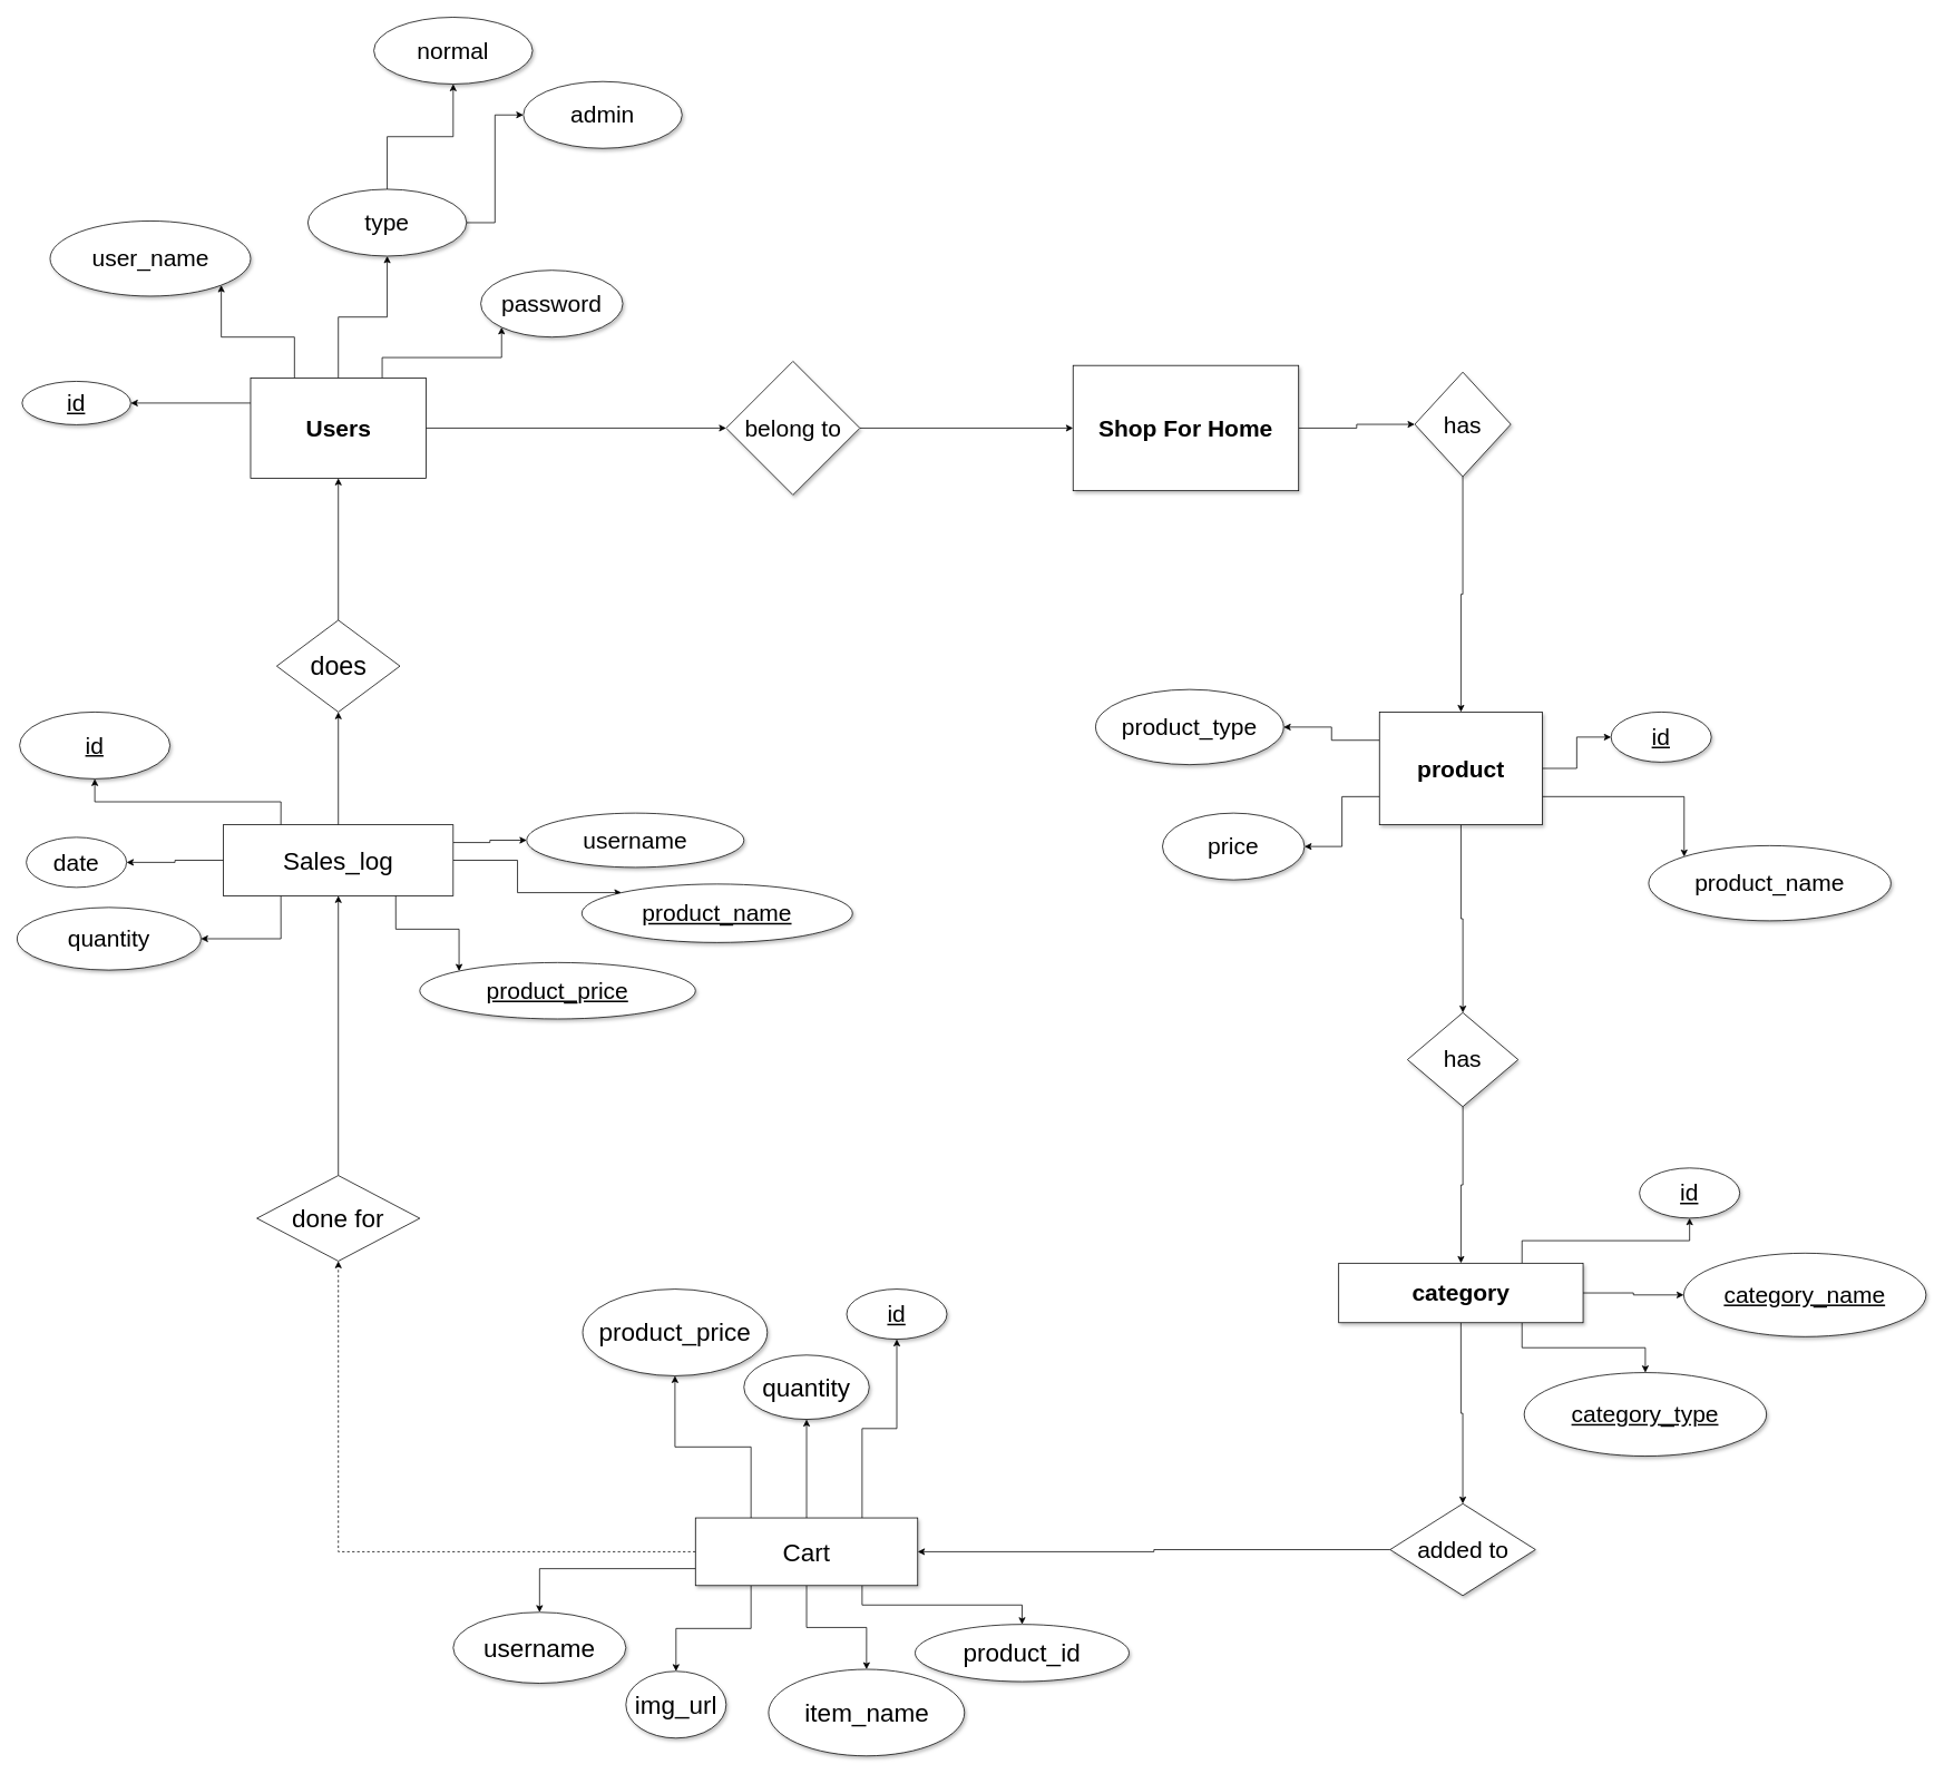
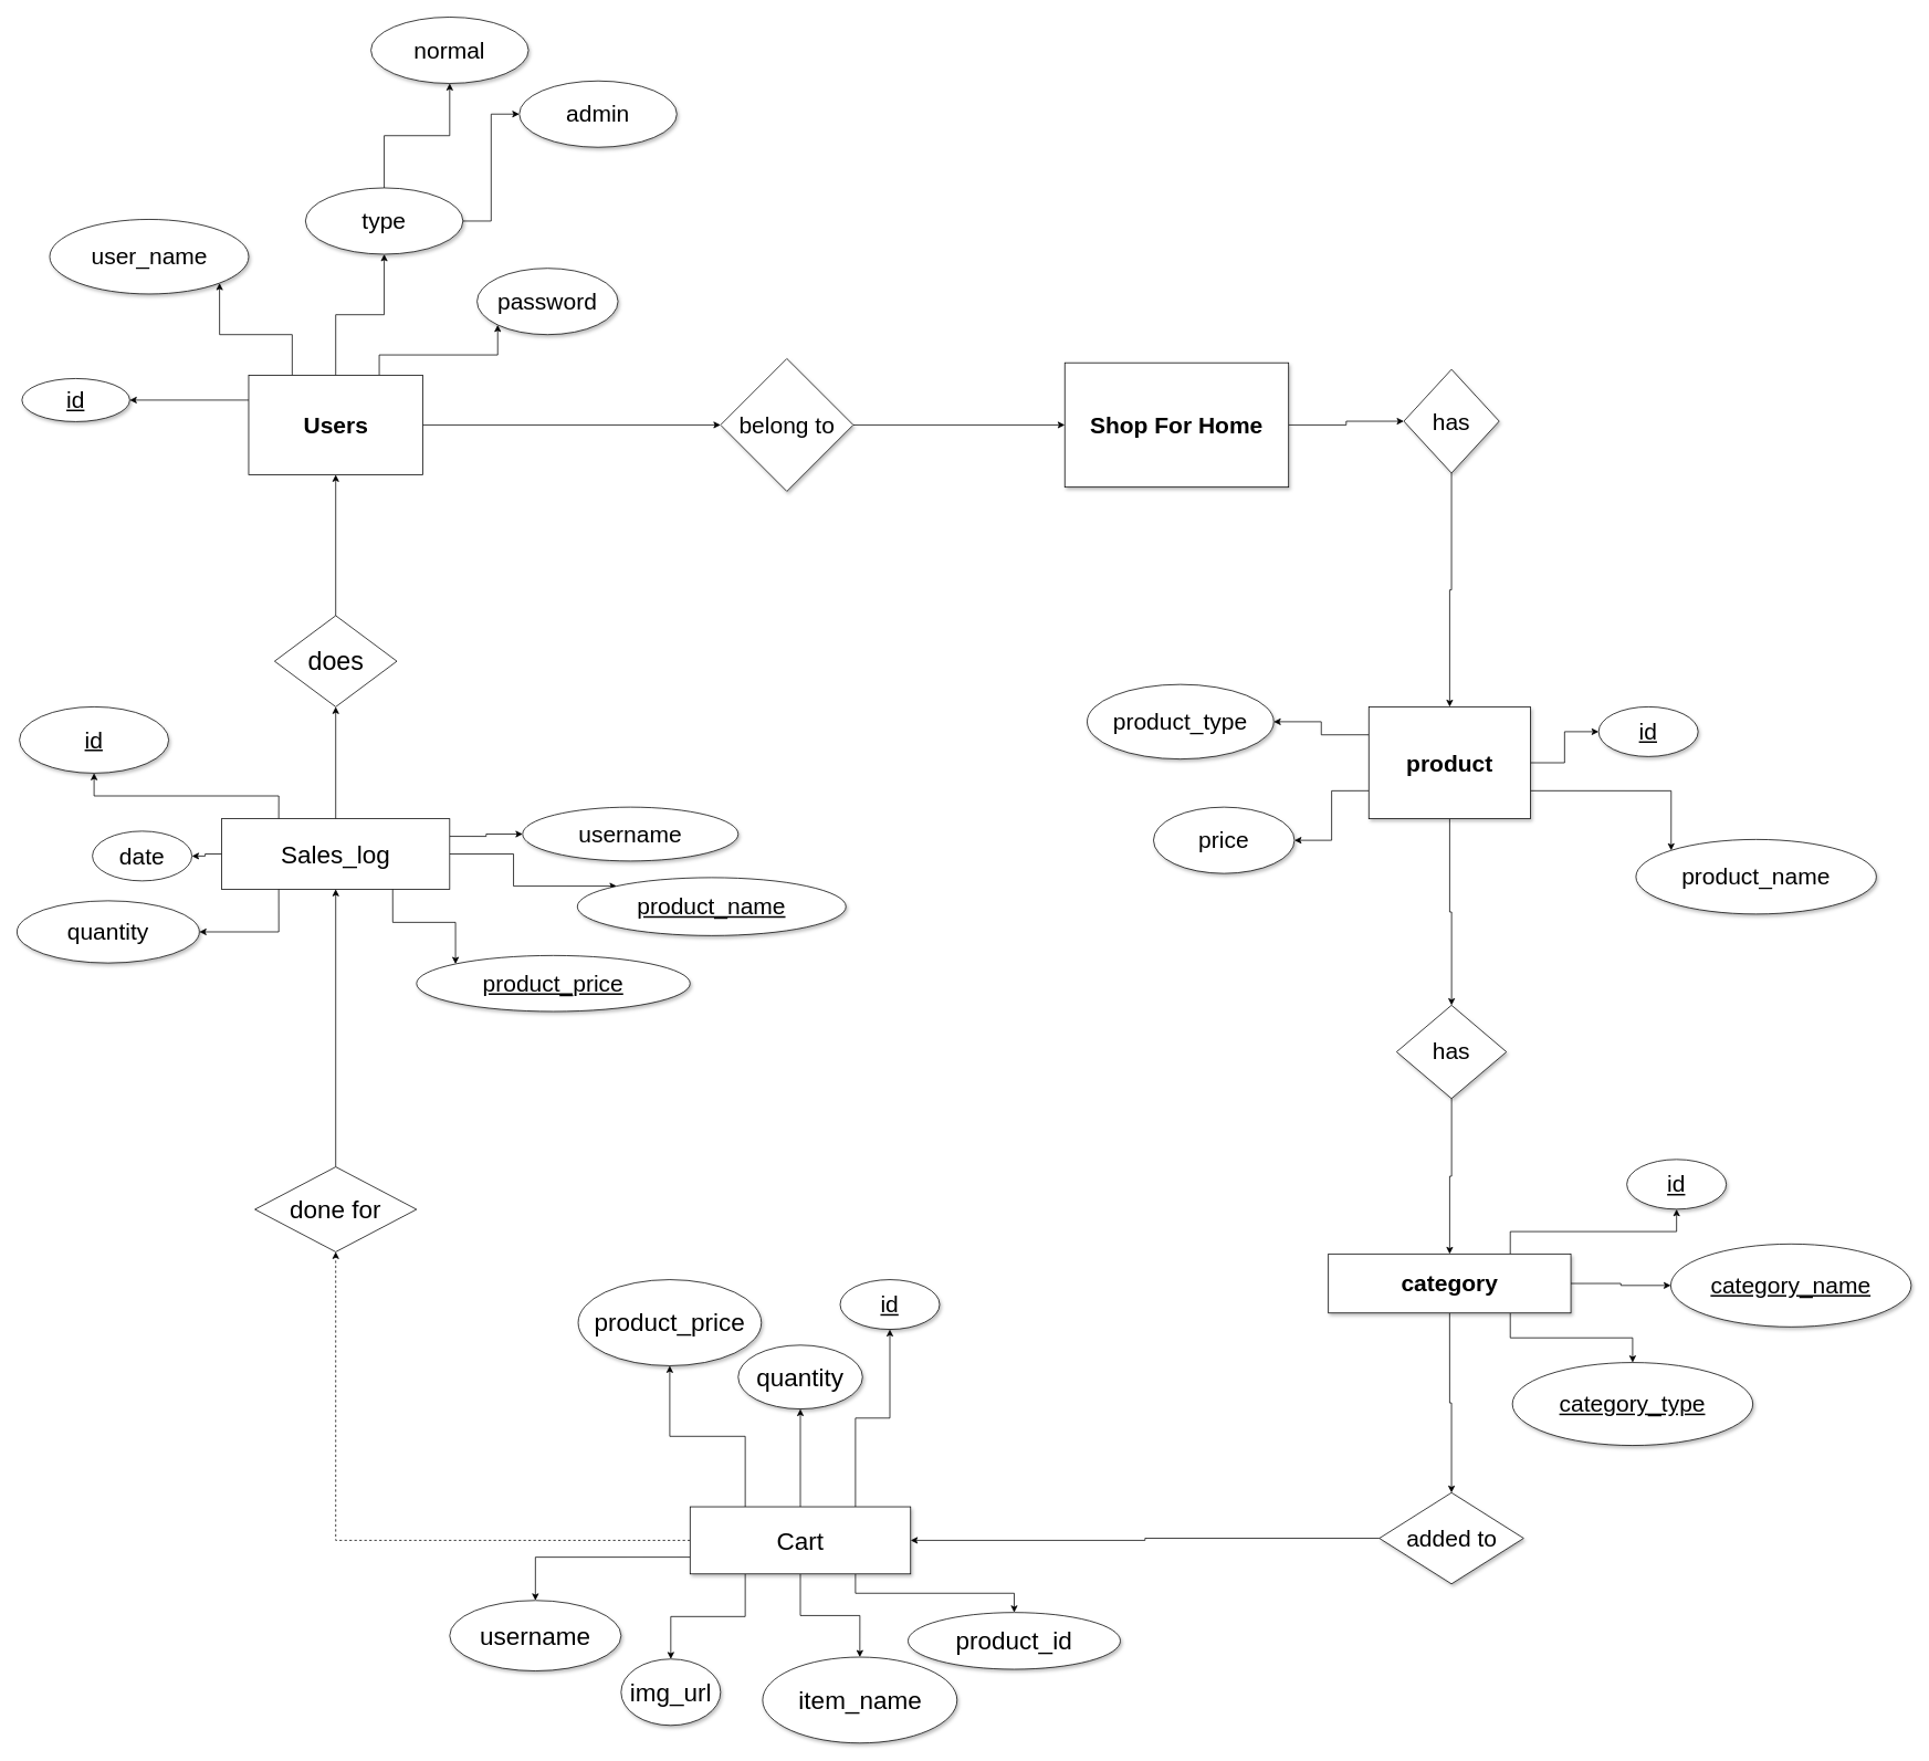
- <mxCell id="60" value="&lt;font style=&quot;font-size: 28px;&quot;&gt;date&lt;/font&gt;" style="ellipse;whiteSpace=wrap;html=1;rounded=0;" vertex="1" parent="1"><mxGeometry x="31" y="1002" width="120" height="60" as="geometry" /></mxCell>
+ <mxCell id="60" value="&lt;font style=&quot;font-size: 28px;&quot;&gt;date&lt;/font&gt;" style="ellipse;whiteSpace=wrap;html=1;rounded=0;" vertex="1" parent="1"><mxGeometry x="111" y="1002" width="120" height="60" as="geometry" /></mxCell>
